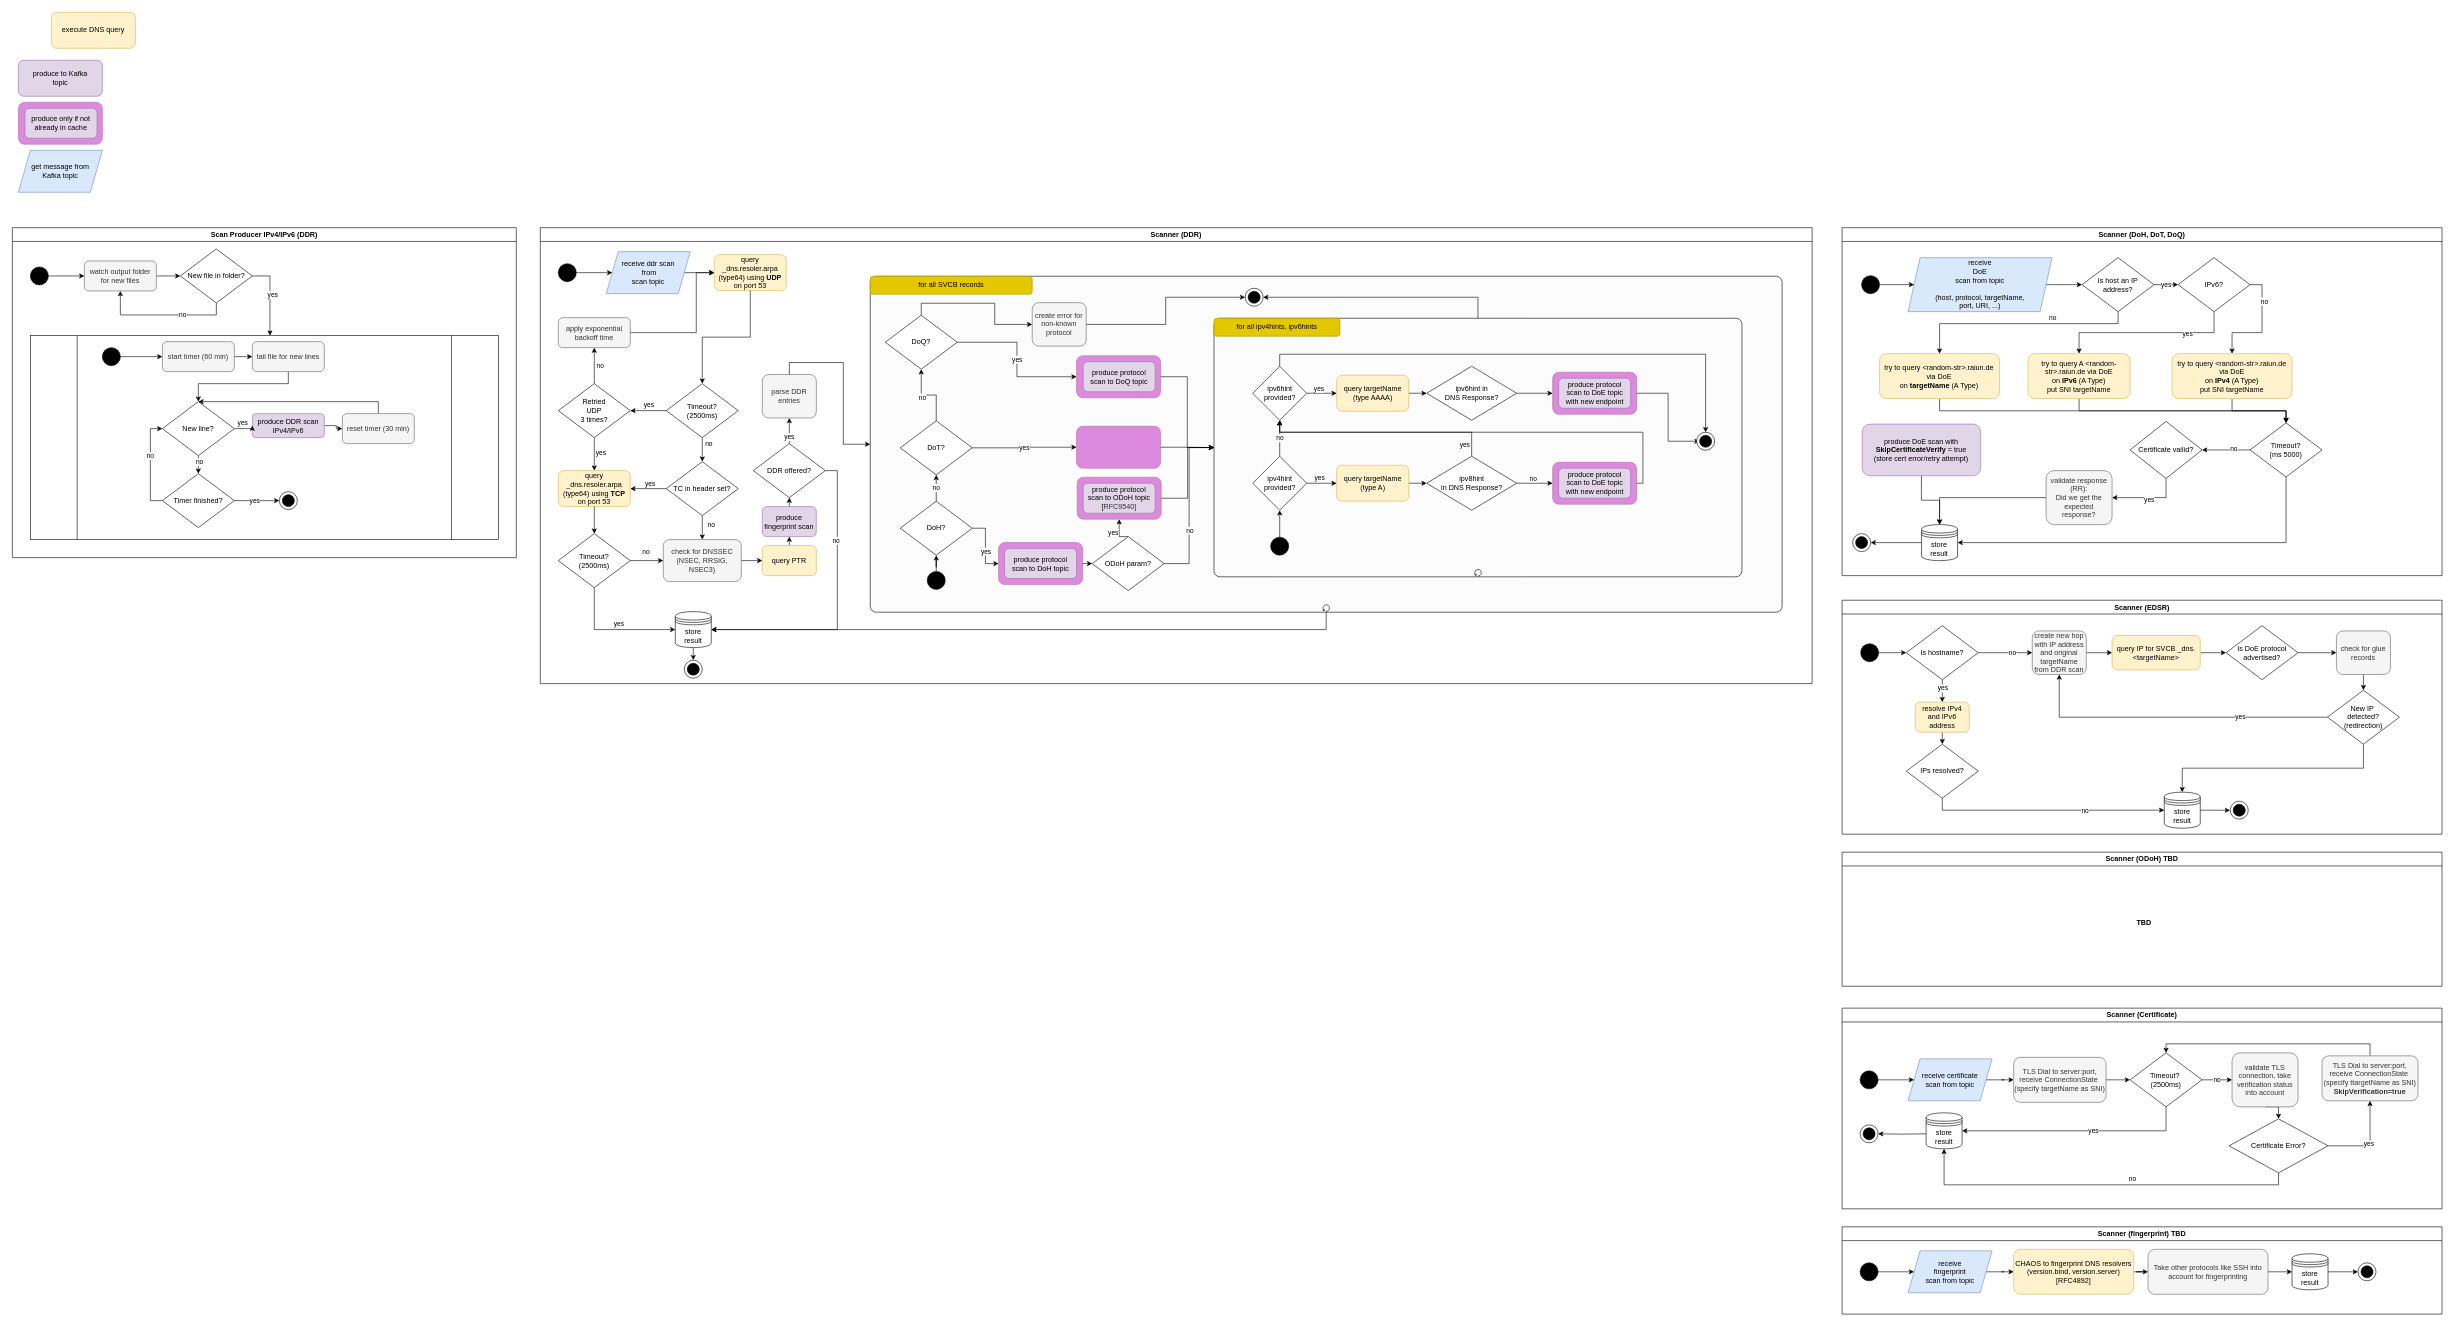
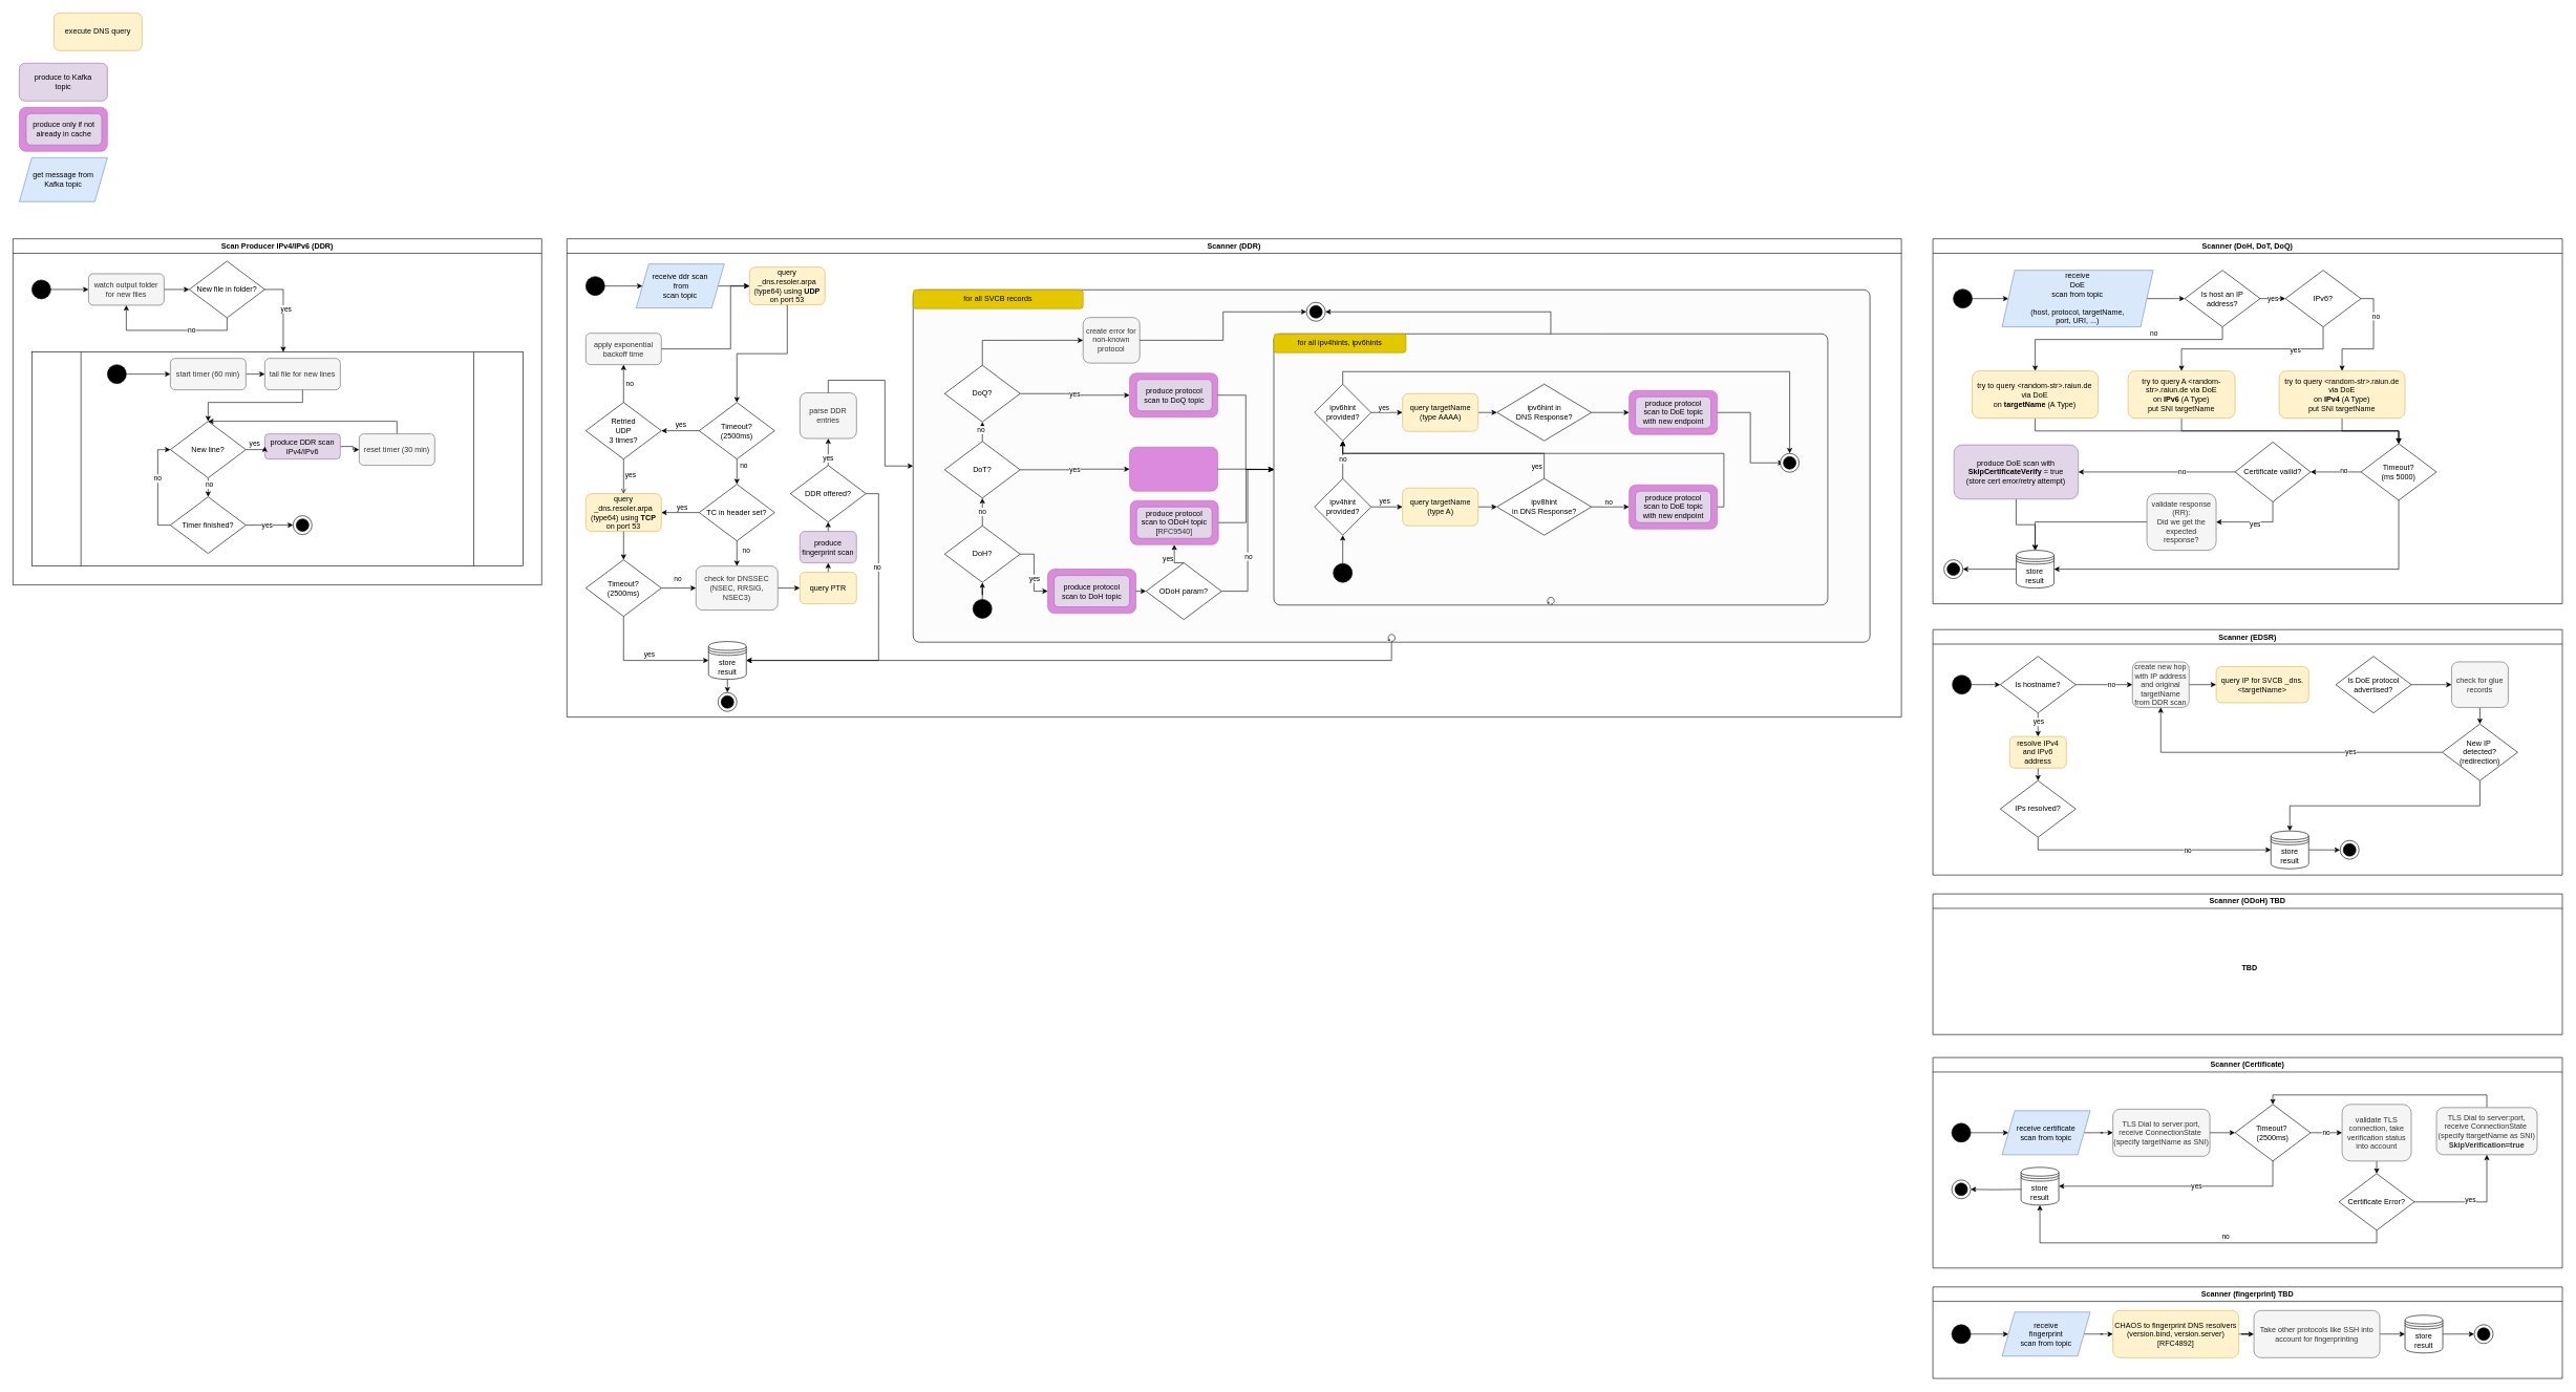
- <mxCell id="56" value="DoQ?" style="rhombus;whiteSpace=wrap;html=1;" parent="49" vertex="1"><mxGeometry x="25" y="65" width="120" height="90" as="geometry" /></mxCell>
+ <mxCell id="56" value="DoQ?" style="rhombus;whiteSpace=wrap;html=1;" parent="49" vertex="1"><mxGeometry x="50" y="120" width="120" height="90" as="geometry" /></mxCell>
+ <mxCell id="148" style="edgeStyle=orthogonalEdgeStyle;rounded=0;orthogonalLoop=1;jettySize=auto;html=1;exitX=0;exitY=0.5;exitDx=0;exitDy=0;entryX=1;entryY=0.5;entryDx=0;entryDy=0;" parent="117" source="152" target="147" edge="1"><mxGeometry relative="1" as="geometry" /></mxCell>
+ <mxCell id="149" value="no" style="edgeLabel;html=1;align=center;verticalAlign=middle;resizable=0;points=[];" parent="148" vertex="1" connectable="0"><mxGeometry x="-0.326" y="-1" relative="1" as="geometry"><mxPoint as="offset" /></mxGeometry></mxCell>
- <mxCell id="16" style="edgeStyle=orthogonalEdgeStyle;rounded=0;orthogonalLoop=1;jettySize=auto;html=1;exitX=0.5;exitY=1;exitDx=0;exitDy=0;entryX=0.5;entryY=0;entryDx=0;entryDy=0;" parent="2" source="18" target="9" edge="1"><mxGeometry relative="1" as="geometry" /></mxCell>
+ <mxCell id="16" style="edgeStyle=orthogonalEdgeStyle;rounded=0;orthogonalLoop=1;jettySize=auto;html=1;exitX=0.5;exitY=1;exitDx=0;exitDy=0;entryX=0.5;entryY=0;entryDx=0;entryDy=0;endArrow=open;" parent="2" source="18" target="9" edge="1"><mxGeometry relative="1" as="geometry" /></mxCell>
- <mxCell id="246" style="edgeStyle=orthogonalEdgeStyle;rounded=0;orthogonalLoop=1;jettySize=auto;html=1;exitX=1;exitY=0.5;exitDx=0;exitDy=0;entryX=0;entryY=0.5;entryDx=0;entryDy=0;" edge="1" parent="231" source="247" target="249"><mxGeometry relative="1" as="geometry" /></mxCell>
- <mxCell id="228" value="&lt;div&gt;Certificate Error?&lt;/div&gt;" style="rhombus;whiteSpace=wrap;html=1;" parent="205" vertex="1"><mxGeometry x="645" y="184.5" width="165" height="90" as="geometry" /></mxCell>
+ <mxCell id="228" value="&lt;div&gt;Certificate Error?&lt;/div&gt;" style="rhombus;whiteSpace=wrap;html=1;" parent="205" vertex="1"><mxGeometry x="645" y="184.5" width="120" height="90" as="geometry" /></mxCell>
